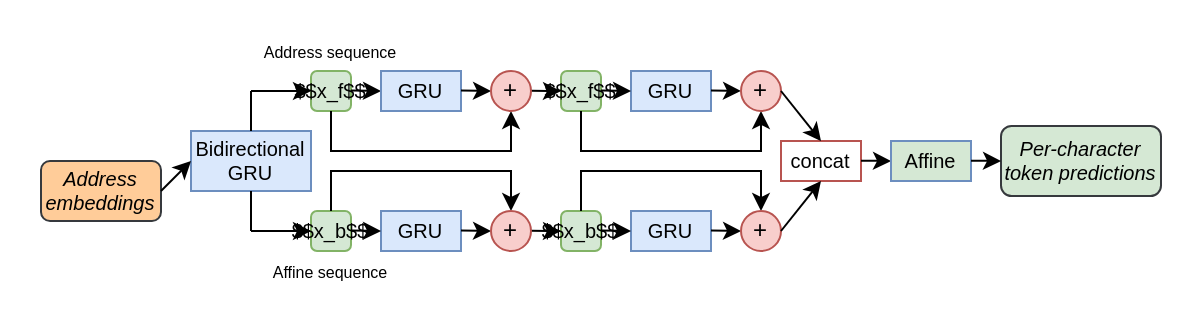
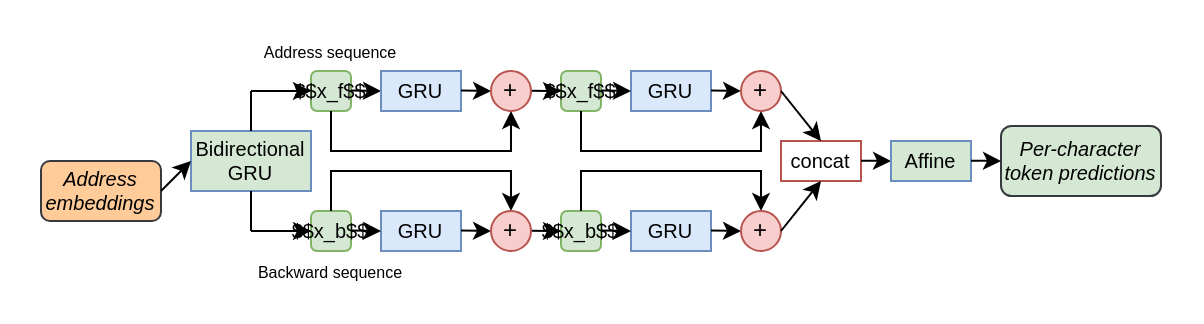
- <mxCell id="3" value="&lt;font style=&quot;font-size: 10px;&quot;&gt;Bidirectional GRU&lt;/font&gt;" style="rounded=0;whiteSpace=wrap;html=1;fontSize=10;fillColor=#dae8fc;strokeColor=#6c8ebf;" parent="1" vertex="1"><mxGeometry x="95" y="65" width="60" height="30" as="geometry" /></mxCell>
+ <mxCell id="3" value="&lt;font style=&quot;font-size: 10px;&quot;&gt;Bidirectional GRU&lt;/font&gt;" style="rounded=0;whiteSpace=wrap;html=1;fontSize=10;fillColor=#d5e8d4;strokeColor=#6c8ebf;" parent="1" vertex="1"><mxGeometry x="95" y="65" width="60" height="30" as="geometry" /></mxCell>
- <mxCell id="43" value="&lt;font style=&quot;font-size: 8px;&quot;&gt;Affine sequence&lt;br&gt;&lt;/font&gt;" style="text;html=1;strokeColor=none;fillColor=none;align=center;verticalAlign=middle;whiteSpace=wrap;rounded=0;" parent="1" vertex="1"><mxGeometry x="125" y="130" width="80" height="10" as="geometry" /></mxCell>
+ <mxCell id="43" value="&lt;font style=&quot;font-size: 8px;&quot;&gt;Backward sequence&lt;br&gt;&lt;/font&gt;" style="text;html=1;strokeColor=none;fillColor=none;align=center;verticalAlign=middle;whiteSpace=wrap;rounded=0;" parent="1" vertex="1"><mxGeometry x="125" y="130" width="80" height="10" as="geometry" /></mxCell>
